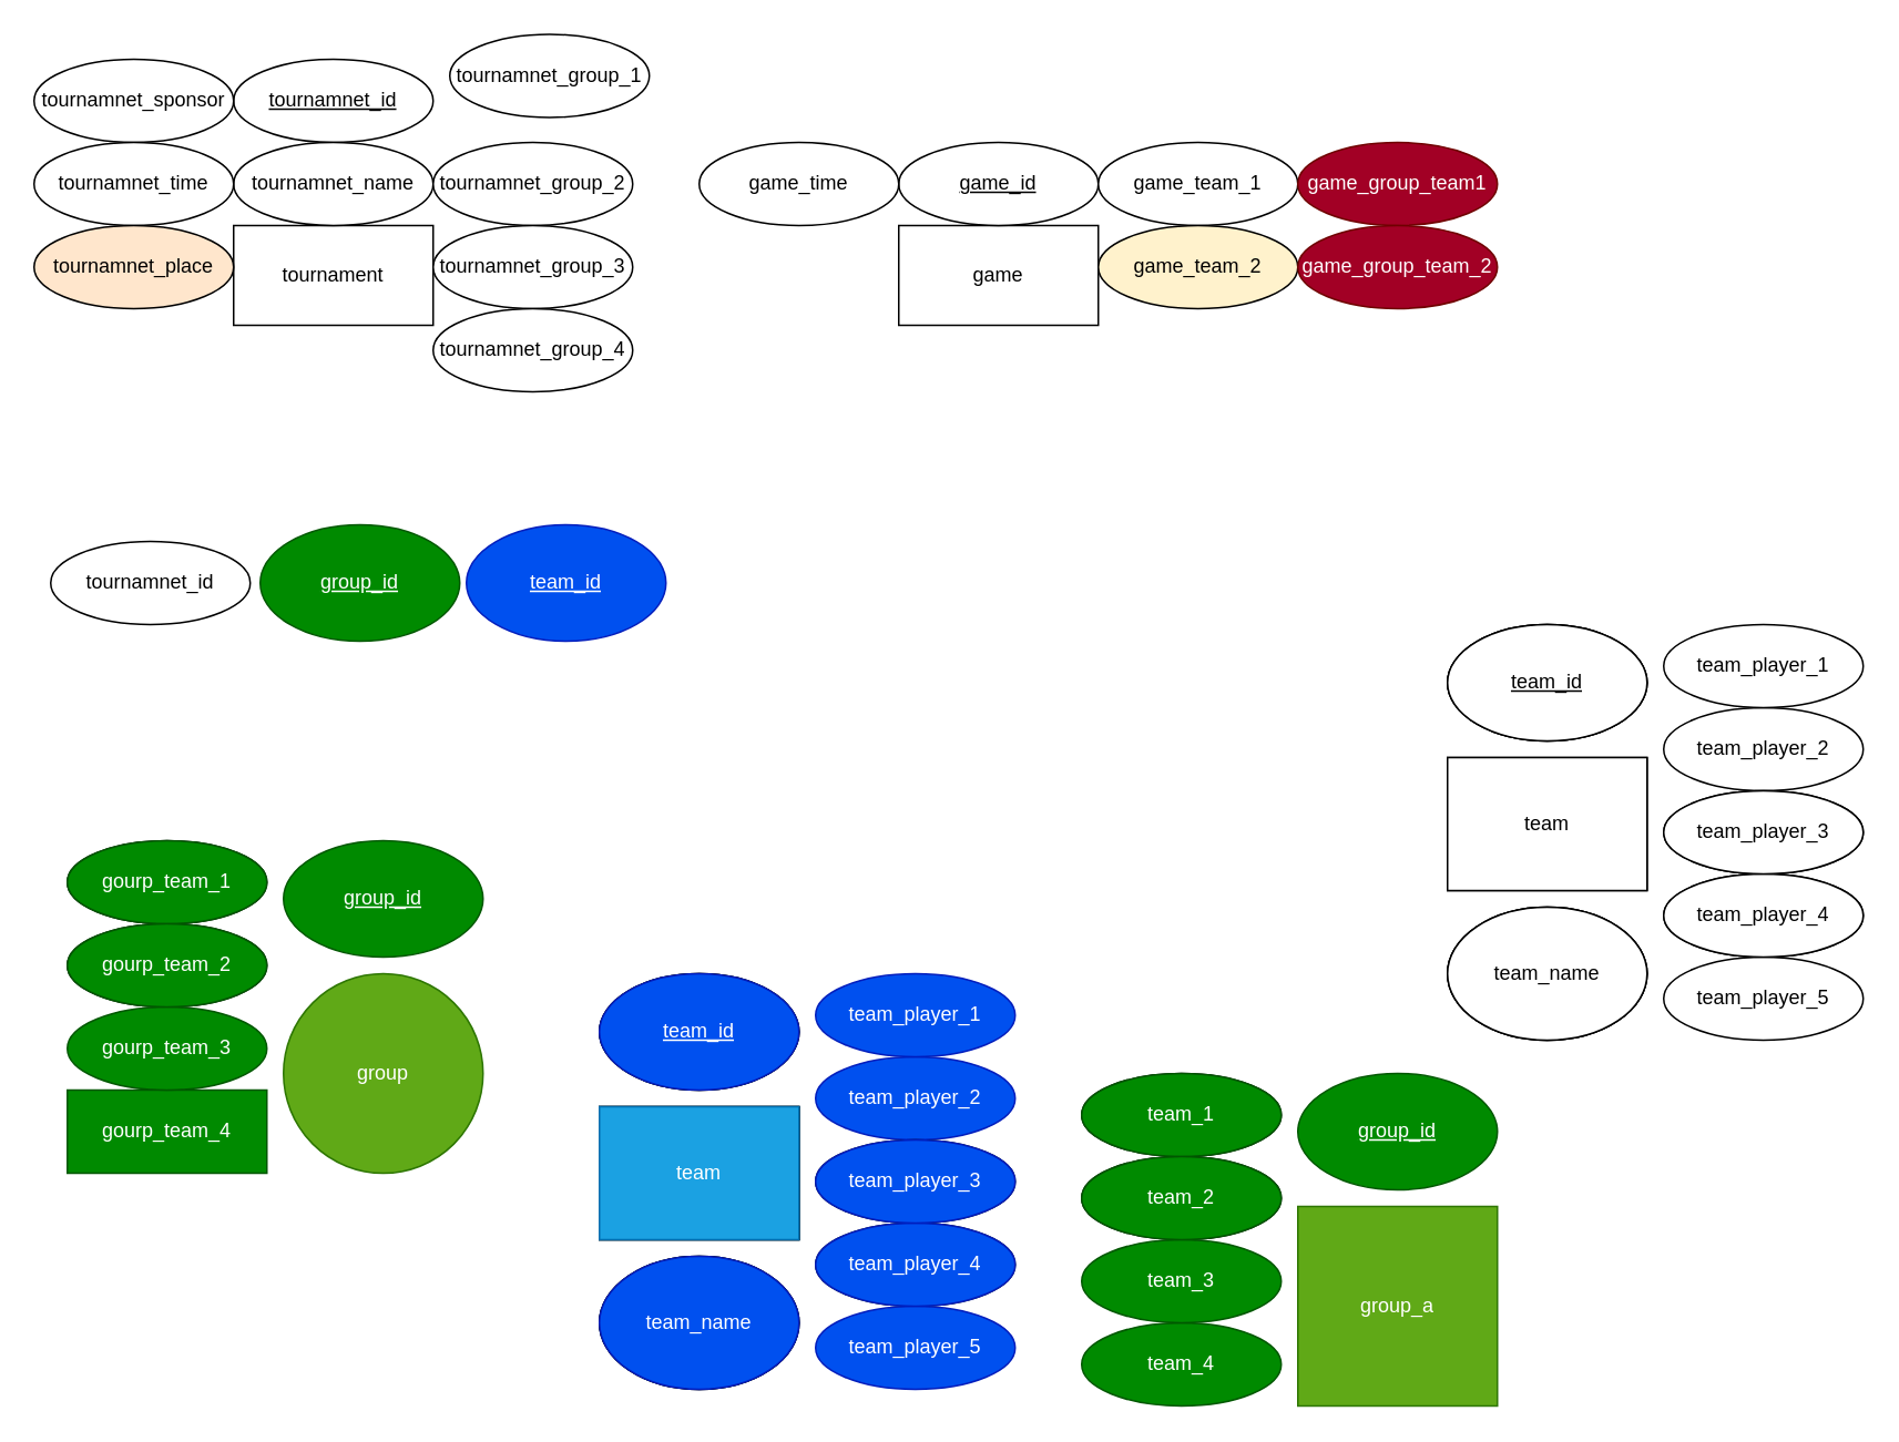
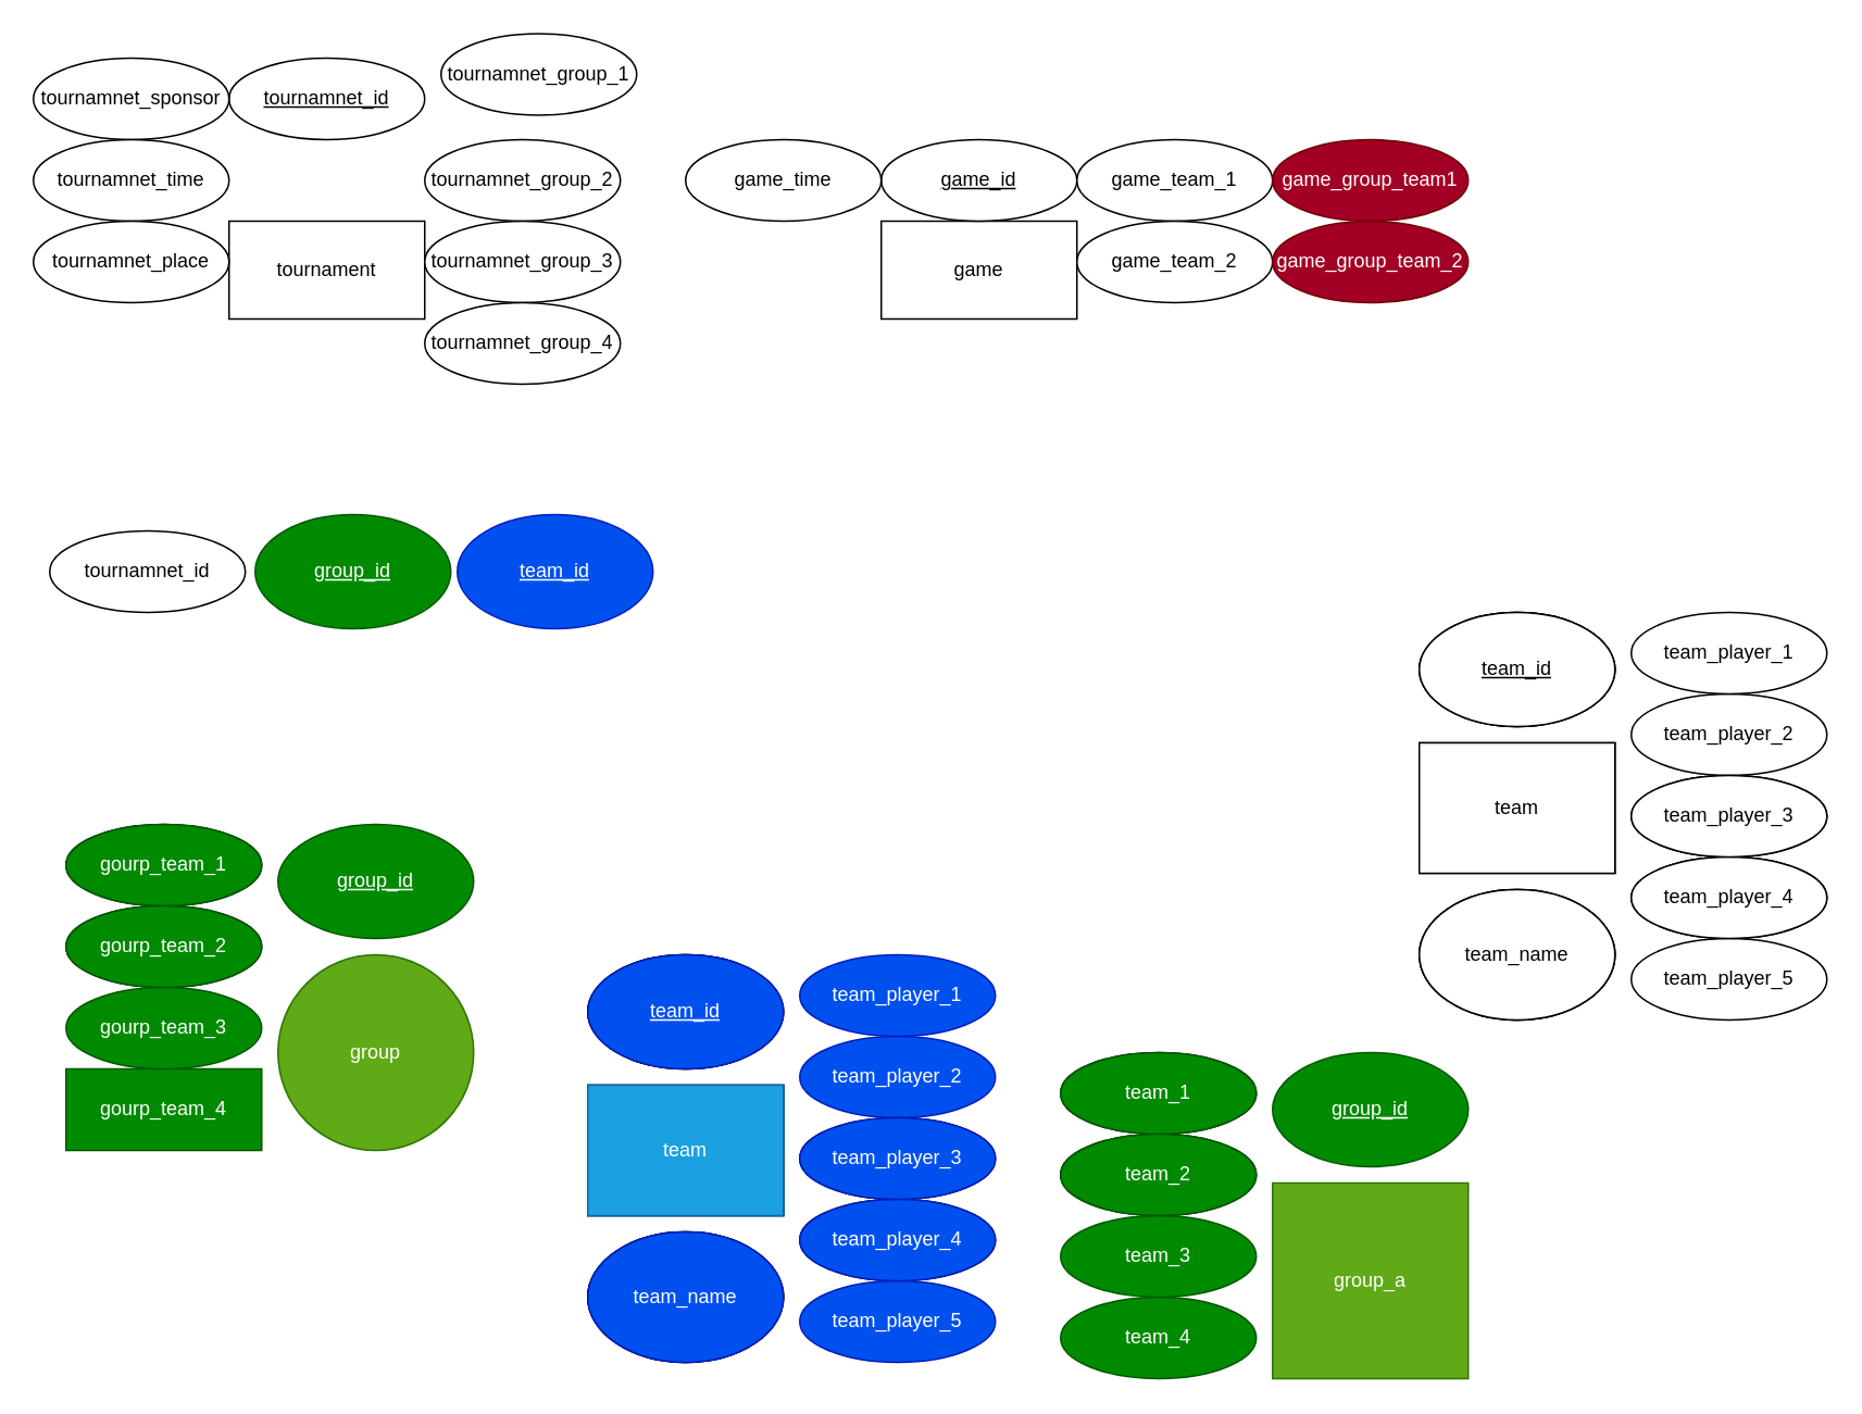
- <mxCell id="55" value="tournamnet_name" style="ellipse;whiteSpace=wrap;html=1;" vertex="1" parent="1"><mxGeometry x="140" y="85" width="120" height="50" as="geometry" /></mxCell>
- <mxCell id="59" value="tournamnet_place" style="ellipse;whiteSpace=wrap;html=1;fillColor=#ffe6cc;" vertex="1" parent="1"><mxGeometry y="135" width="120" height="50" as="geometry" x="20" /></mxCell>
+ <mxCell id="59" value="tournamnet_place" style="ellipse;whiteSpace=wrap;html=1;" vertex="1" parent="1"><mxGeometry y="135" width="120" height="50" as="geometry" x="20" /></mxCell>
- <mxCell id="69" value="game_team_2" style="ellipse;whiteSpace=wrap;html=1;fillColor=#fff2cc;" vertex="1" parent="1"><mxGeometry x="660" y="135" width="120" height="50" as="geometry" /></mxCell>
+ <mxCell id="69" value="game_team_2" style="ellipse;whiteSpace=wrap;html=1;" vertex="1" parent="1"><mxGeometry x="660" y="135" width="120" height="50" as="geometry" /></mxCell>
